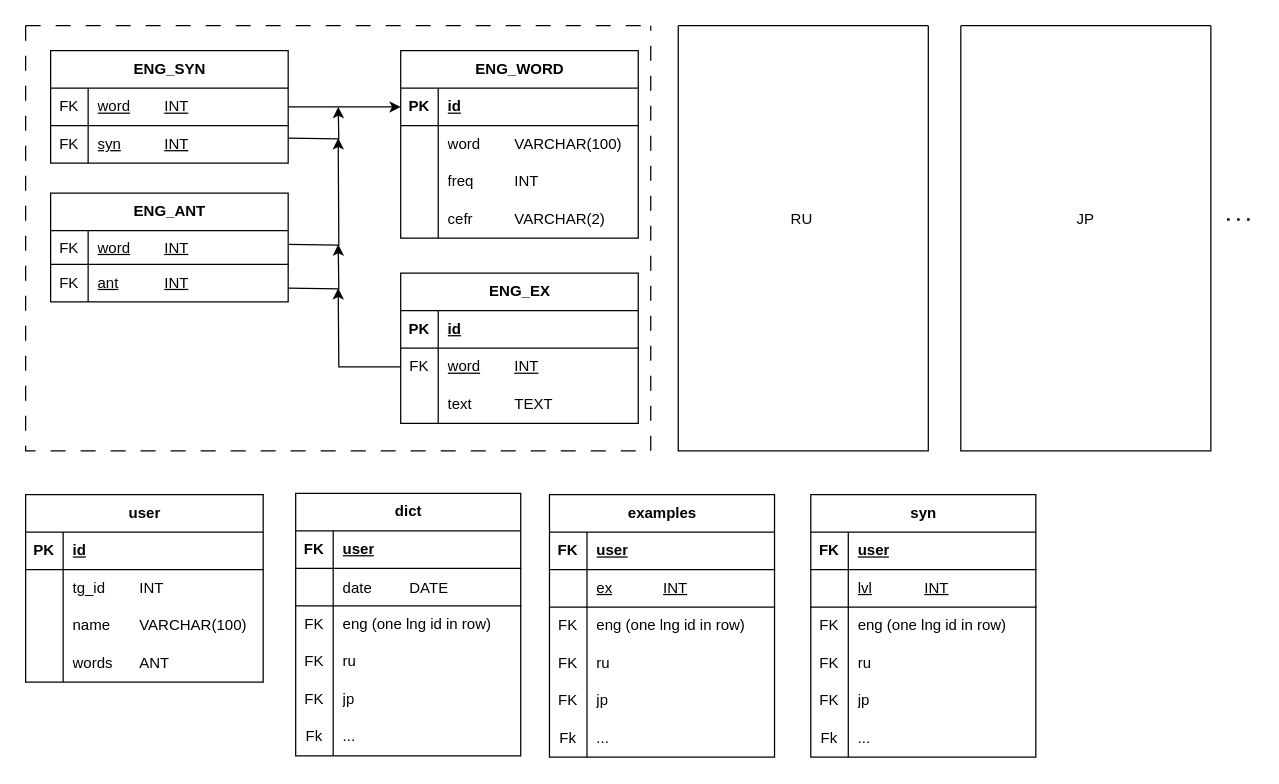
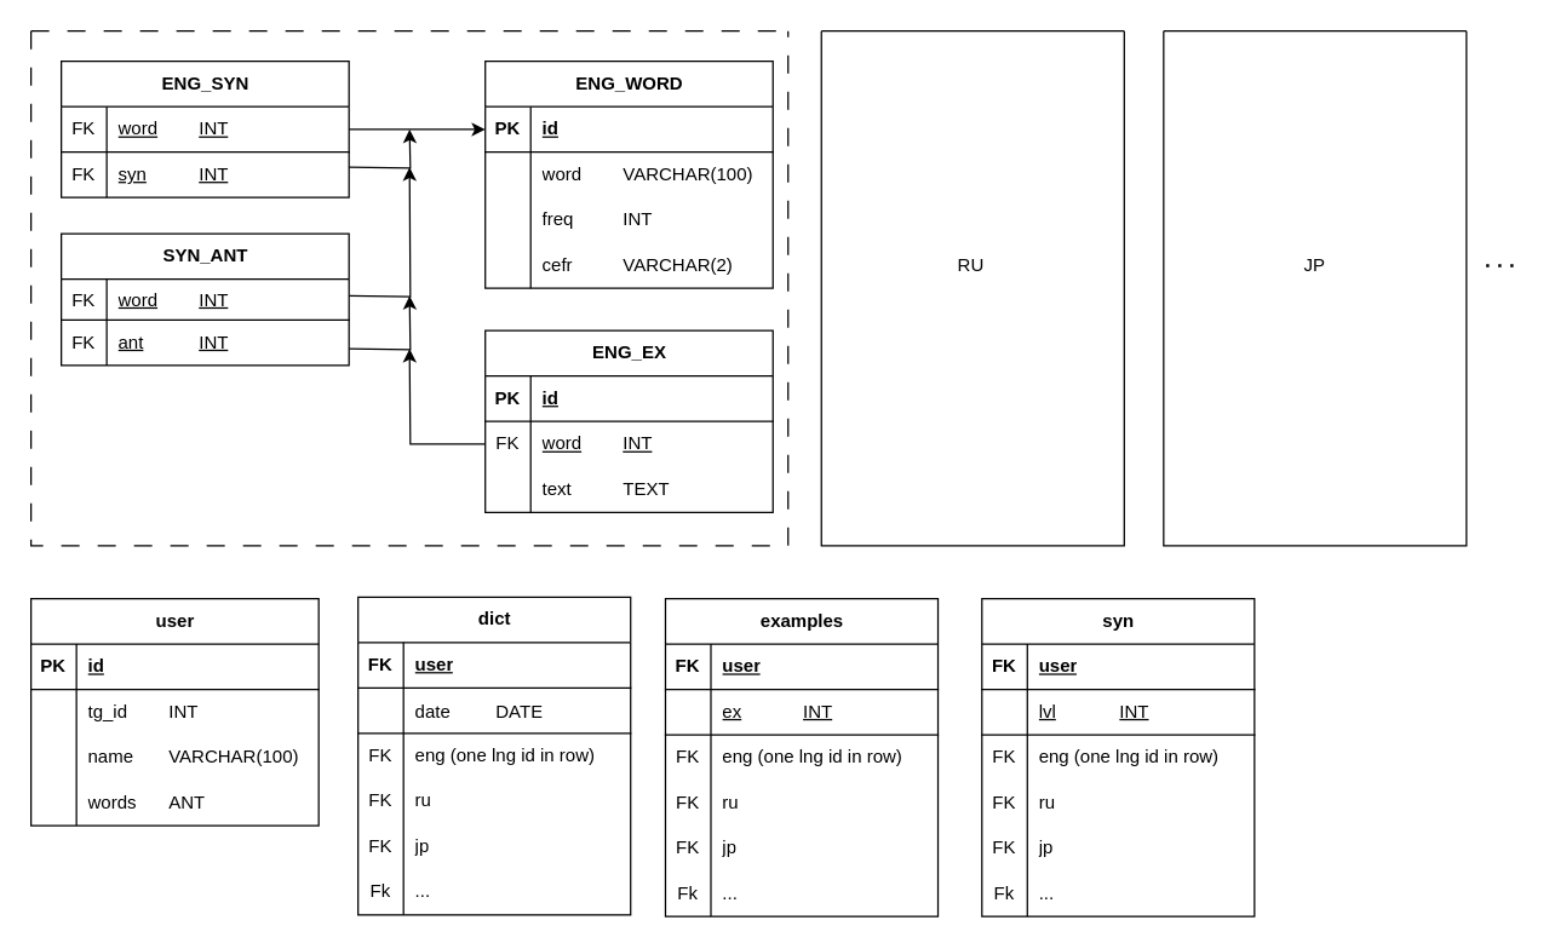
- <mxCell id="66" value="ENG_ANT" style="shape=table;startSize=30;container=1;collapsible=1;childLayout=tableLayout;fixedRows=1;rowLines=0;fontStyle=1;align=center;resizeLast=1;html=1;" parent="58" vertex="1"><mxGeometry x="20" y="134" width="190" height="87.0" as="geometry" /></mxCell>
+ <mxCell id="66" value="SYN_ANT" style="shape=table;startSize=30;container=1;collapsible=1;childLayout=tableLayout;fixedRows=1;rowLines=0;fontStyle=1;align=center;resizeLast=1;html=1;" parent="58" vertex="1"><mxGeometry x="20" y="134" width="190" height="87.0" as="geometry" /></mxCell>
